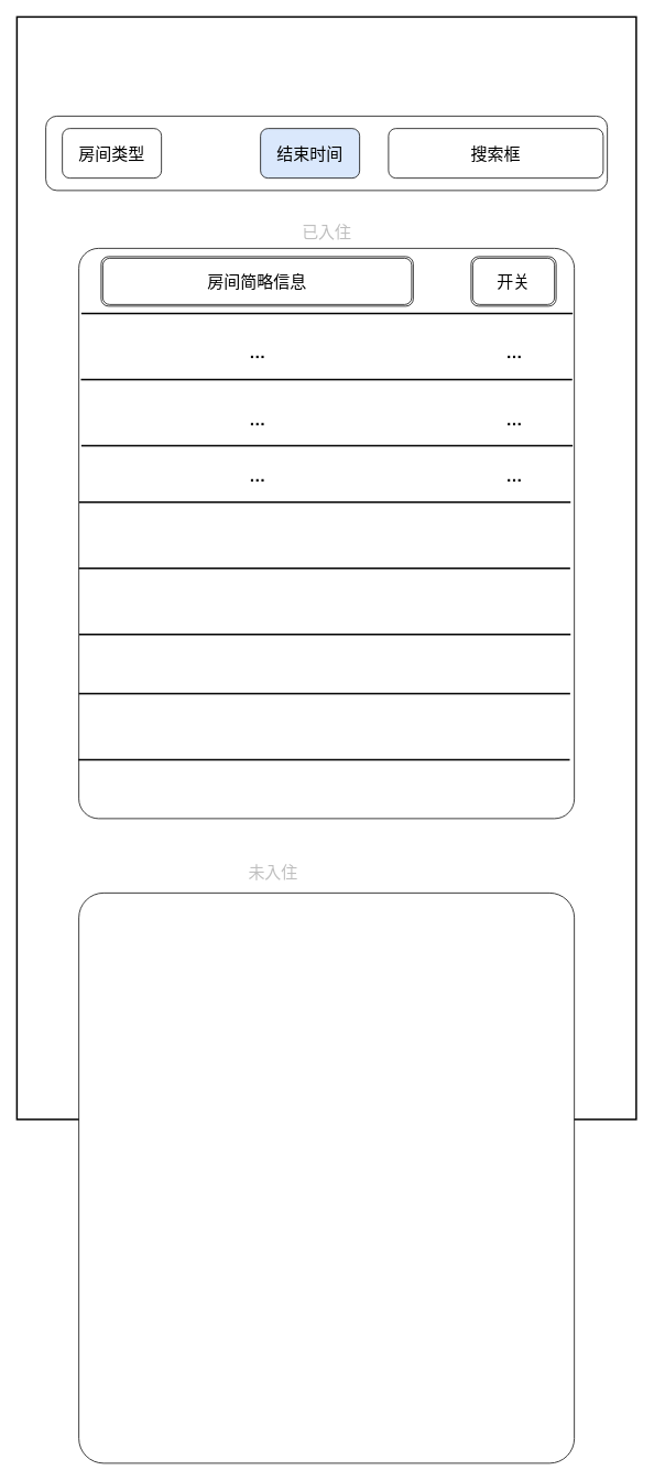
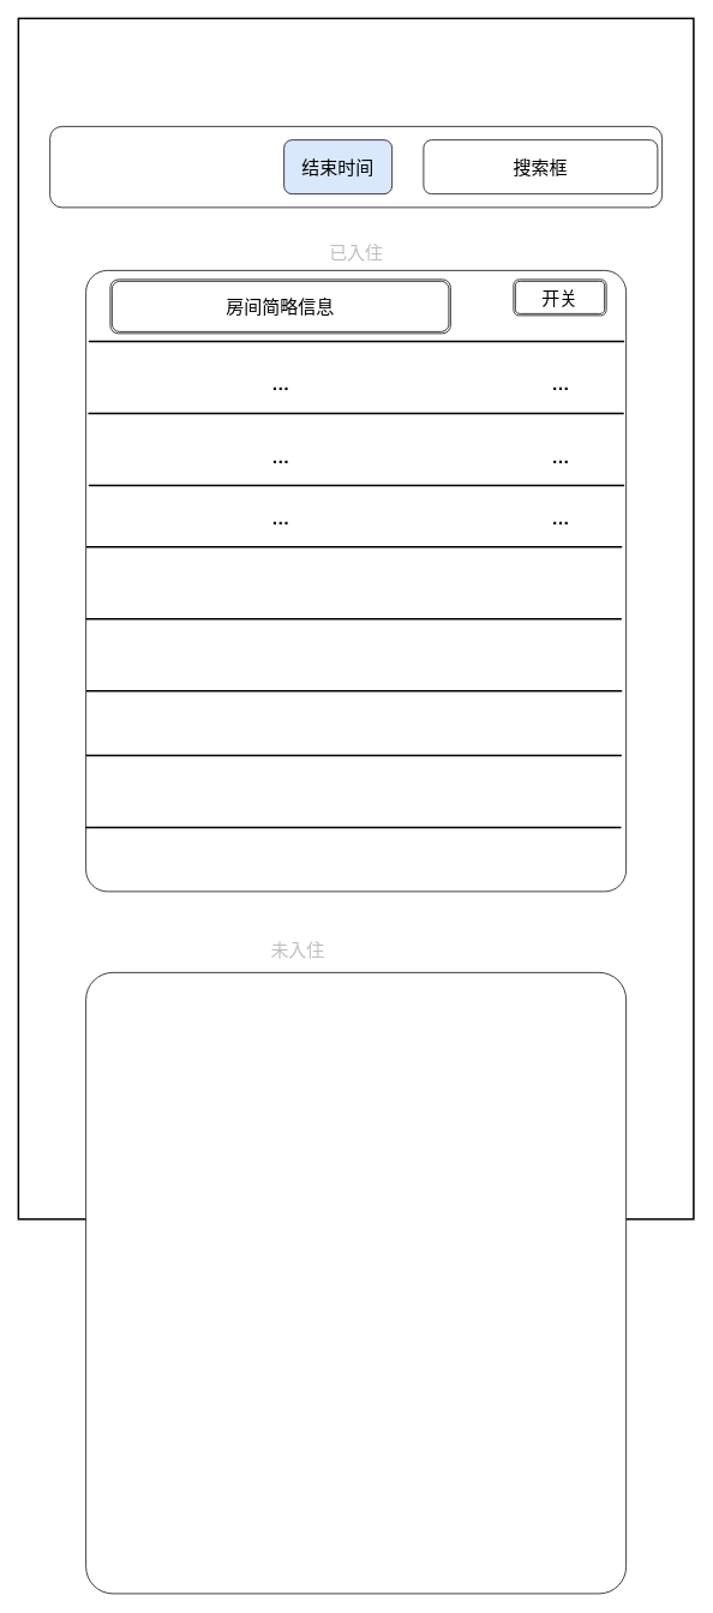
- <mxCell id="4" value="房间类型" style="rounded=1;whiteSpace=wrap;html=1;fontSize=20;" parent="1" vertex="1"><mxGeometry x="75" y="155" width="120" height="60" as="geometry" /></mxCell>
- <mxCell id="20" value="开关" style="shape=ext;double=1;rounded=1;whiteSpace=wrap;html=1;fontSize=20;" parent="1" vertex="1"><mxGeometry x="570" y="310" width="103" height="60" as="geometry" /></mxCell>
+ <mxCell id="20" value="开关" style="shape=ext;double=1;rounded=1;whiteSpace=wrap;html=1;fontSize=20;" parent="1" vertex="1"><mxGeometry x="570" y="310" width="103" height="40" as="geometry" /></mxCell>
